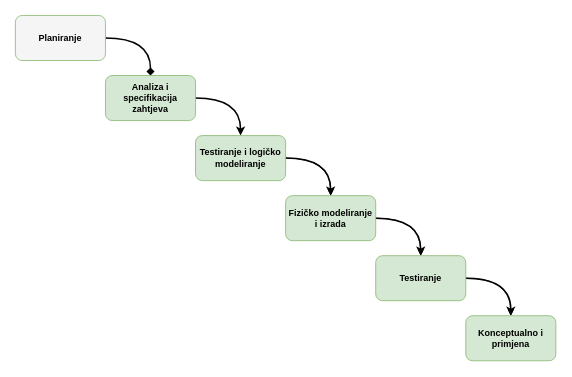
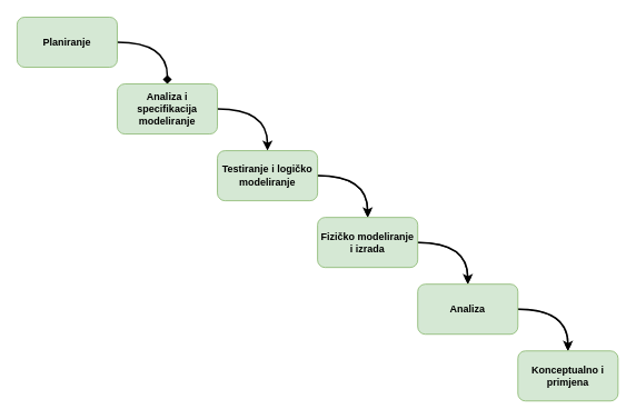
- <mxCell id="3" value="&lt;b&gt;Planiranje&lt;/b&gt;" style="rounded=1;whiteSpace=wrap;html=1;fillColor=#f5f5f5;strokeColor=#82b366;" vertex="1" parent="1"><mxGeometry x="20" y="20" width="120" height="60" as="geometry" /></mxCell>
+ <mxCell id="3" value="&lt;b&gt;Planiranje&lt;/b&gt;" style="rounded=1;whiteSpace=wrap;html=1;fillColor=#d5e8d4;strokeColor=#82b366;" vertex="1" parent="1"><mxGeometry x="20" y="20" width="120" height="60" as="geometry" /></mxCell>
- <mxCell id="5" value="&lt;b&gt;Analiza i specifikacija zahtjeva&lt;/b&gt;" style="rounded=1;whiteSpace=wrap;html=1;fillColor=#d5e8d4;strokeColor=#82b366;" vertex="1" parent="1"><mxGeometry x="140" y="100" width="120" height="60" as="geometry" /></mxCell>
+ <mxCell id="5" value="&lt;b&gt;Analiza i specifikacija modeliranje&lt;/b&gt;" style="rounded=1;whiteSpace=wrap;html=1;fillColor=#d5e8d4;strokeColor=#82b366;" vertex="1" parent="1"><mxGeometry x="140" y="100" width="120" height="60" as="geometry" /></mxCell>
- <mxCell id="14" value="&lt;b&gt;Testiranje&lt;/b&gt;" style="rounded=1;whiteSpace=wrap;html=1;fillColor=#d5e8d4;strokeColor=#82b366;" vertex="1" parent="1"><mxGeometry x="500" y="340" width="120" height="60" as="geometry" /></mxCell>
+ <mxCell id="14" value="&lt;b&gt;Analiza&lt;/b&gt;" style="rounded=1;whiteSpace=wrap;html=1;fillColor=#d5e8d4;strokeColor=#82b366;" vertex="1" parent="1"><mxGeometry x="500" y="340" width="120" height="60" as="geometry" /></mxCell>
